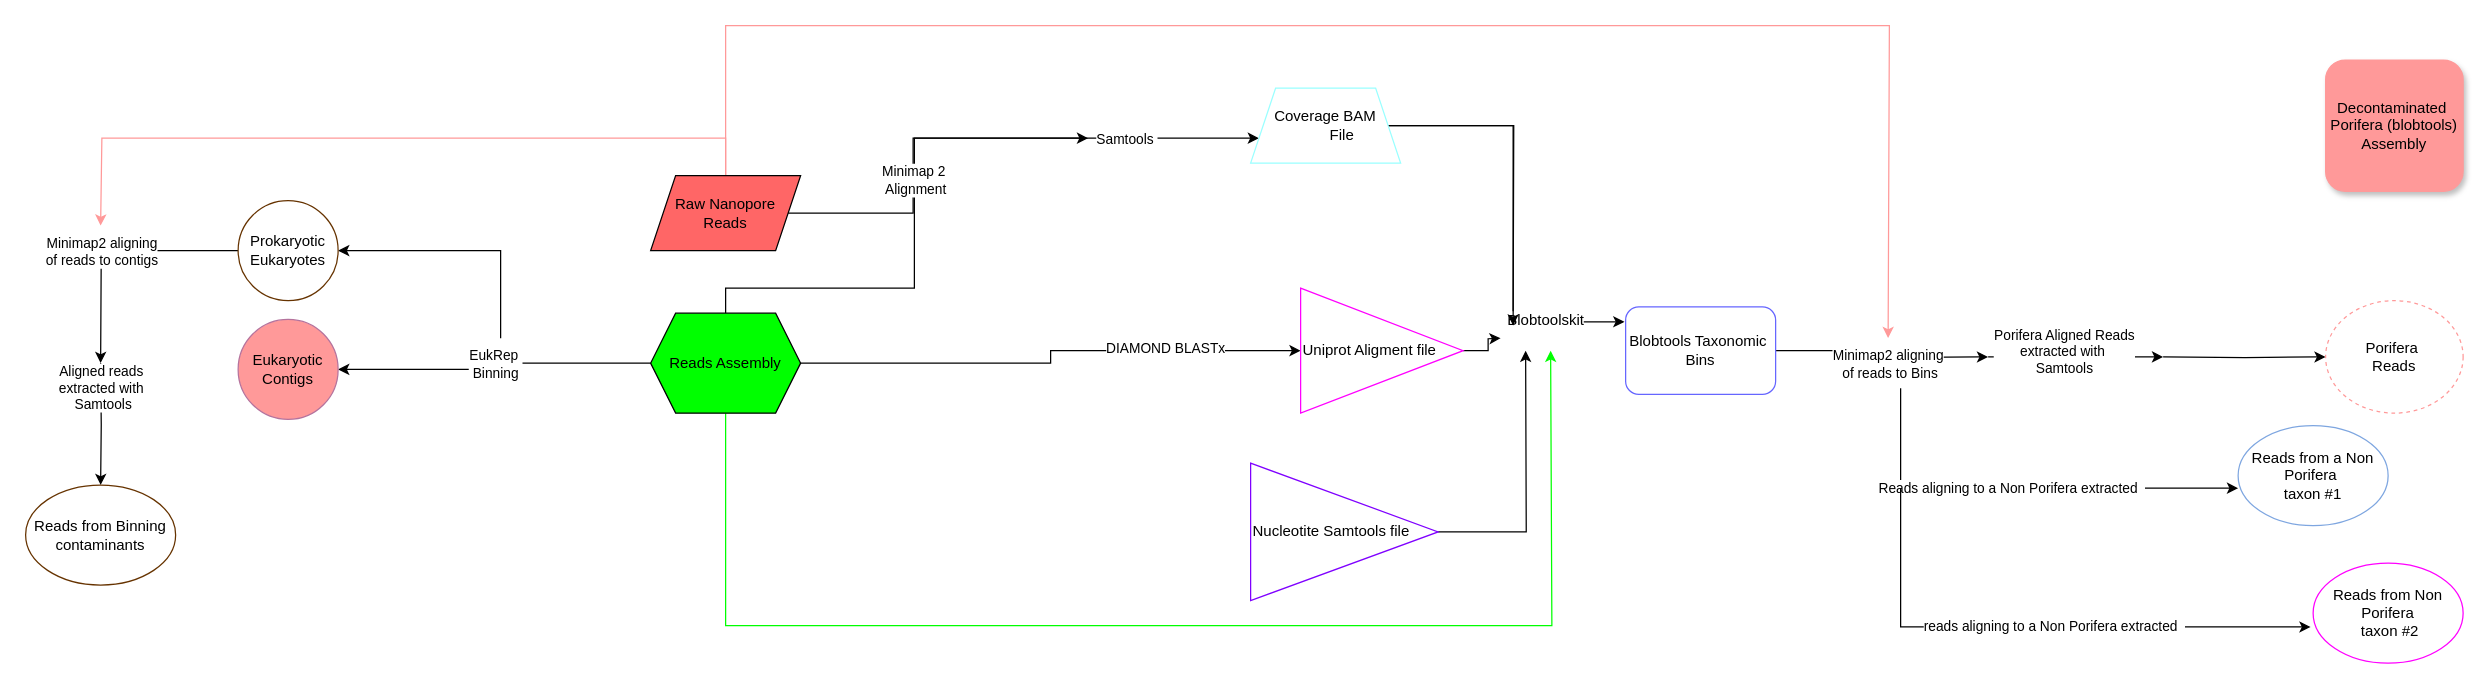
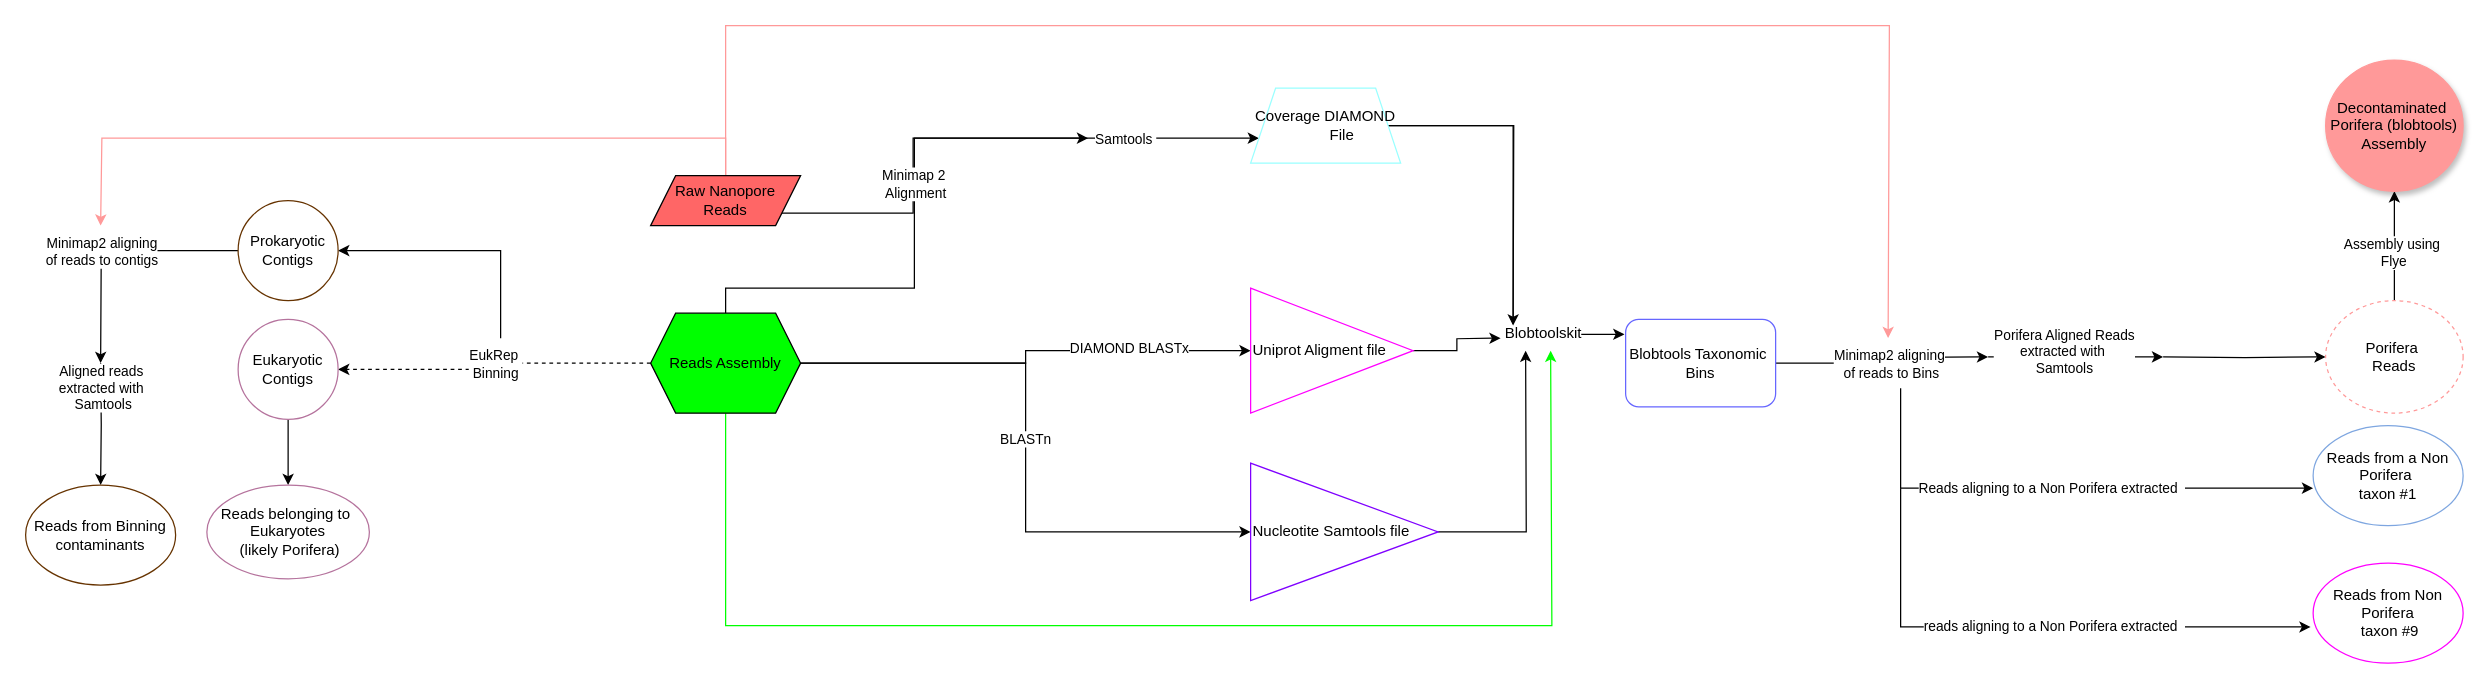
- <mxCell id="20" value="Coverage BAM &lt;span style=&quot;white-space: pre;&quot;&gt;&#09;&lt;/span&gt;File" style="shape=trapezoid;perimeter=trapezoidPerimeter;whiteSpace=wrap;html=1;fixedSize=1;strokeColor=#99FFFF;" parent="1" vertex="1"><mxGeometry x="1000" y="70" width="120" height="60" as="geometry" /></mxCell>
+ <mxCell id="20" value="Coverage DIAMOND &lt;span style=&quot;white-space: pre;&quot;&gt;&#09;&lt;/span&gt;File" style="shape=trapezoid;perimeter=trapezoidPerimeter;whiteSpace=wrap;html=1;fixedSize=1;strokeColor=#99FFFF;" parent="1" vertex="1"><mxGeometry x="1000" y="70" width="120" height="60" as="geometry" /></mxCell>
- <mxCell id="48" value="Decontaminated&amp;nbsp;&lt;div&gt;Porifera (blobtools)&lt;/div&gt;&lt;div&gt;Assembly&lt;/div&gt;" style="whiteSpace=wrap;html=1;fillColor=#FF9999;strokeColor=#FF9999;shadow=1;rounded=1;" parent="1" vertex="1"><mxGeometry x="1860" y="47.5" width="110" height="105" as="geometry" /></mxCell>
+ <mxCell id="48" value="Decontaminated&amp;nbsp;&lt;div&gt;Porifera (blobtools)&lt;/div&gt;&lt;div&gt;Assembly&lt;/div&gt;" style="ellipse;whiteSpace=wrap;html=1;fillColor=#FF9999;strokeColor=#FF9999;rounded=1;shadow=1;" parent="1" vertex="1"><mxGeometry x="1860" y="47.5" width="110" height="105" as="geometry" /></mxCell>
- <mxCell id="16" value="Raw Nanopore Reads" style="shape=parallelogram;perimeter=parallelogramPerimeter;whiteSpace=wrap;html=1;fixedSize=1;strokeColor=#000000;fillColor=#FF6666;" parent="1" vertex="1"><mxGeometry x="520" y="140" width="120" height="60" as="geometry" /></mxCell>
+ <mxCell id="16" value="Raw Nanopore Reads" style="shape=parallelogram;perimeter=parallelogramPerimeter;whiteSpace=wrap;html=1;fixedSize=1;strokeColor=#000000;fillColor=#FF6666;" parent="1" vertex="1"><mxGeometry x="520" y="140" width="120" height="40" as="geometry" /></mxCell>
+ <mxCell id="31" value="" style="edgeStyle=orthogonalEdgeStyle;rounded=0;orthogonalLoop=1;jettySize=auto;html=1;" parent="1" source="33" target="48" edge="1"><mxGeometry relative="1" as="geometry" /></mxCell>
+ <mxCell id="32" value="Assembly using&lt;div&gt;&amp;nbsp;Flye&lt;/div&gt;" style="edgeLabel;html=1;align=center;verticalAlign=middle;resizable=0;points=[];" parent="31" vertex="1" connectable="0"><mxGeometry x="-0.12" y="3" relative="1" as="geometry"><mxPoint as="offset" /></mxGeometry></mxCell>
- <mxCell id="47" value="Prokaryotic&lt;div&gt;Eukaryotes&lt;/div&gt;" style="ellipse;whiteSpace=wrap;html=1;aspect=fixed;strokeColor=#663300;" parent="1" vertex="1"><mxGeometry x="190" y="160" width="80" height="80" as="geometry" /></mxCell>
+ <mxCell id="47" value="Prokaryotic&lt;div&gt;Contigs&lt;/div&gt;" style="ellipse;whiteSpace=wrap;html=1;aspect=fixed;strokeColor=#663300;" parent="1" vertex="1"><mxGeometry x="190" y="160" width="80" height="80" as="geometry" /></mxCell>
- <mxCell id="22" value="Uniprot Aligment file" style="triangle;whiteSpace=wrap;html=1;align=left;strokeColor=#FF00FF;" parent="1" vertex="1"><mxGeometry x="1040" y="230" width="130" height="100" as="geometry" /></mxCell>
+ <mxCell id="22" value="Uniprot Aligment file" style="triangle;whiteSpace=wrap;html=1;align=left;strokeColor=#FF00FF;" parent="1" vertex="1"><mxGeometry x="1000" y="230" width="130" height="100" as="geometry" /></mxCell>
- <mxCell id="27" value="Blobtools Taxonomic&amp;nbsp;&lt;div&gt;&lt;span style=&quot;background-color: initial;&quot;&gt;Bins&lt;/span&gt;&lt;/div&gt;" style="rounded=1;whiteSpace=wrap;html=1;strokeColor=#6666FF;" parent="1" vertex="1"><mxGeometry x="1300" y="245" width="120" height="70" as="geometry" /></mxCell>
+ <mxCell id="27" value="Blobtools Taxonomic&amp;nbsp;&lt;div&gt;&lt;span style=&quot;background-color: initial;&quot;&gt;Bins&lt;/span&gt;&lt;/div&gt;" style="rounded=1;whiteSpace=wrap;html=1;strokeColor=#6666FF;" parent="1" vertex="1"><mxGeometry x="1300" y="255" width="120" height="70" as="geometry" /></mxCell>
- <mxCell id="8" value="" style="edgeStyle=orthogonalEdgeStyle;rounded=0;orthogonalLoop=1;jettySize=auto;html=1;" parent="1" source="10" target="43" edge="1"><mxGeometry relative="1" as="geometry" /></mxCell>
+ <mxCell id="8" value="" style="edgeStyle=orthogonalEdgeStyle;rounded=0;orthogonalLoop=1;jettySize=auto;html=1;dashed=1;" parent="1" source="10" target="43" edge="1"><mxGeometry relative="1" as="geometry" /></mxCell>
- <mxCell id="43" value="Eukaryotic&lt;div&gt;Contigs&lt;/div&gt;" style="ellipse;whiteSpace=wrap;html=1;fillColor=#ff9999;strokeColor=#B5739D;" parent="1" vertex="1"><mxGeometry x="190" y="255" width="80" height="80" as="geometry" /></mxCell>
+ <mxCell id="43" value="Eukaryotic&lt;div&gt;Contigs&lt;/div&gt;" style="ellipse;whiteSpace=wrap;html=1;fillColor=#FFFFFF;strokeColor=#B5739D;" parent="1" vertex="1"><mxGeometry x="190" y="255" width="80" height="80" as="geometry" /></mxCell>
+ <mxCell id="42" value="" style="edgeStyle=orthogonalEdgeStyle;rounded=0;orthogonalLoop=1;jettySize=auto;html=1;" parent="1" source="43" target="50" edge="1"><mxGeometry relative="1" as="geometry" /></mxCell>
- <mxCell id="36" value="Reads from a Non Porifera&amp;nbsp;&lt;div&gt;taxon #1&lt;/div&gt;" style="ellipse;whiteSpace=wrap;html=1;strokeColor=#7EA6E0;" parent="1" vertex="1"><mxGeometry x="1790" y="340" width="120" height="80" as="geometry" /></mxCell>
+ <mxCell id="36" value="Reads from a Non Porifera&amp;nbsp;&lt;div&gt;taxon #1&lt;/div&gt;" style="ellipse;whiteSpace=wrap;html=1;strokeColor=#7EA6E0;" parent="1" vertex="1"><mxGeometry x="1850" y="340" width="120" height="80" as="geometry" /></mxCell>
+ <mxCell id="50" value="Reads belonging to&amp;nbsp;&lt;div&gt;Eukaryotes&lt;/div&gt;&lt;div&gt;&amp;nbsp;(likely Porifera)&lt;/div&gt;" style="ellipse;whiteSpace=wrap;html=1;fillColor=#FFFFFF;strokeColor=#B5739D;" parent="1" vertex="1"><mxGeometry x="165" y="387.5" width="130" height="75" as="geometry" /></mxCell>
+ <mxCell id="2" value="" style="edgeStyle=orthogonalEdgeStyle;rounded=0;orthogonalLoop=1;jettySize=auto;html=1;" parent="1" source="10" target="24" edge="1"><mxGeometry relative="1" as="geometry"><mxPoint x="580" y="400" as="targetPoint" /><Array as="points"><mxPoint x="820" y="290" /><mxPoint x="820" y="425" /></Array></mxGeometry></mxCell>
+ <mxCell id="3" value="BLASTn" style="edgeLabel;html=1;align=center;verticalAlign=middle;resizable=0;points=[];" parent="2" vertex="1" connectable="0"><mxGeometry x="-0.029" y="-1" relative="1" as="geometry"><mxPoint as="offset" /></mxGeometry></mxCell>
- <mxCell id="39" value="Reads from Non Porifera&lt;div&gt;&amp;nbsp;taxon #2&lt;/div&gt;" style="ellipse;whiteSpace=wrap;html=1;strokeColor=#FF00FF;" parent="1" vertex="1"><mxGeometry x="1850" y="450" width="120" height="80" as="geometry" /></mxCell>
+ <mxCell id="39" value="Reads from Non Porifera&lt;div&gt;&amp;nbsp;taxon #9&lt;/div&gt;" style="ellipse;whiteSpace=wrap;html=1;strokeColor=#FF00FF;" parent="1" vertex="1"><mxGeometry x="1850" y="450" width="120" height="80" as="geometry" /></mxCell>
